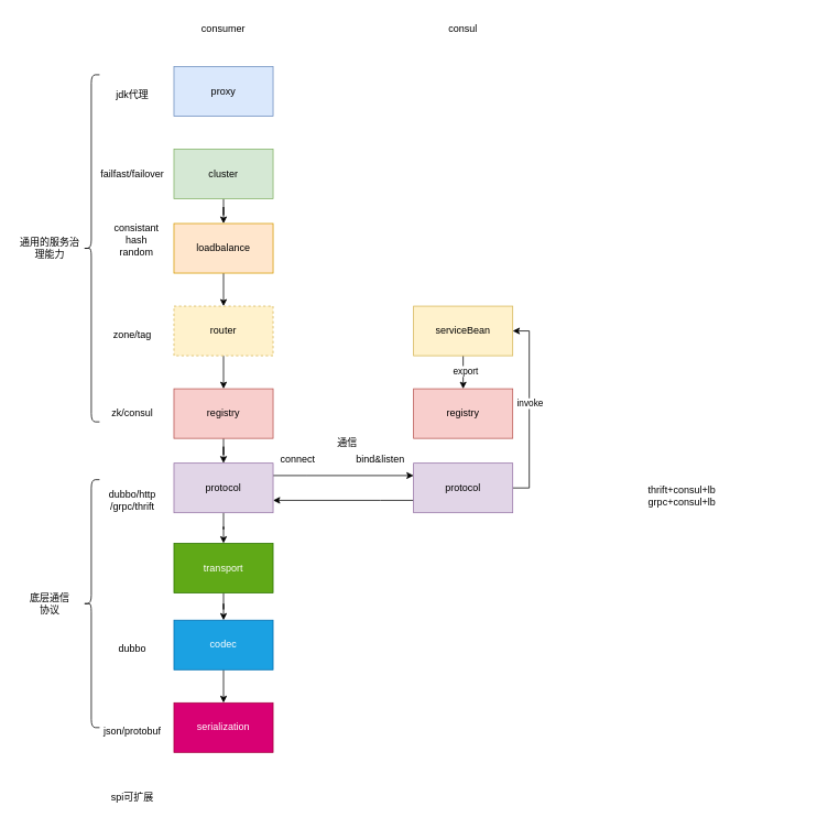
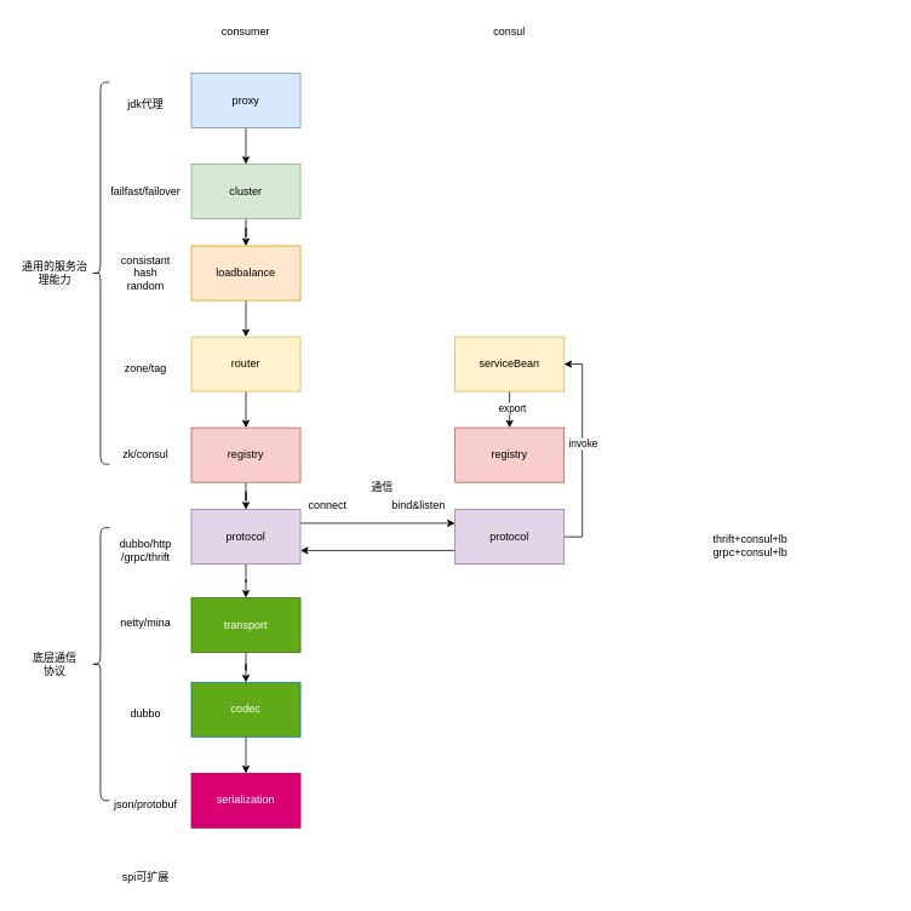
+ <mxCell id="2" value="" style="edgeStyle=orthogonalEdgeStyle;rounded=0;orthogonalLoop=1;jettySize=auto;html=1;" edge="1" parent="1" source="3" target="5"><mxGeometry relative="1" as="geometry" /></mxCell>
- <mxCell id="25" value="consistant hash&lt;br&gt;random" style="text;html=1;strokeColor=none;fillColor=none;align=center;verticalAlign=middle;whiteSpace=wrap;rounded=0;" vertex="1" parent="1"><mxGeometry x="135" y="275" width="60" height="30" as="geometry" /></mxCell>
+ <mxCell id="25" value="consistant hash&lt;br&gt;random" style="text;html=1;strokeColor=none;fillColor=none;align=center;verticalAlign=middle;whiteSpace=wrap;rounded=0;" vertex="1" parent="1"><mxGeometry x="130" y="285" width="60" height="30" as="geometry" /></mxCell>
- <mxCell id="9" value="router" style="rounded=0;whiteSpace=wrap;html=1;fillColor=#fff2cc;strokeColor=#d6b656;dashed=1;" vertex="1" parent="1"><mxGeometry x="210" y="370" width="120" height="60" as="geometry" /></mxCell>
+ <mxCell id="9" value="router" style="rounded=0;whiteSpace=wrap;html=1;fillColor=#fff2cc;strokeColor=#d6b656;" vertex="1" parent="1"><mxGeometry x="210" y="370" width="120" height="60" as="geometry" /></mxCell>
+ <mxCell id="29" value="netty/mina" style="text;html=1;strokeColor=none;fillColor=none;align=center;verticalAlign=middle;whiteSpace=wrap;rounded=0;" vertex="1" parent="1"><mxGeometry x="130" y="670" width="60" height="30" as="geometry" /></mxCell>
- <mxCell id="18" value="codec" style="rounded=0;whiteSpace=wrap;html=1;fillColor=#1ba1e2;fontColor=#ffffff;strokeColor=#006EAF;" vertex="1" parent="1"><mxGeometry x="210" y="750" width="120" height="60" as="geometry" /></mxCell>
+ <mxCell id="18" value="codec" style="rounded=0;whiteSpace=wrap;html=1;fillColor=#60a917;fontColor=#ffffff;strokeColor=#006EAF;" vertex="1" parent="1"><mxGeometry x="210" y="750" width="120" height="60" as="geometry" /></mxCell>
